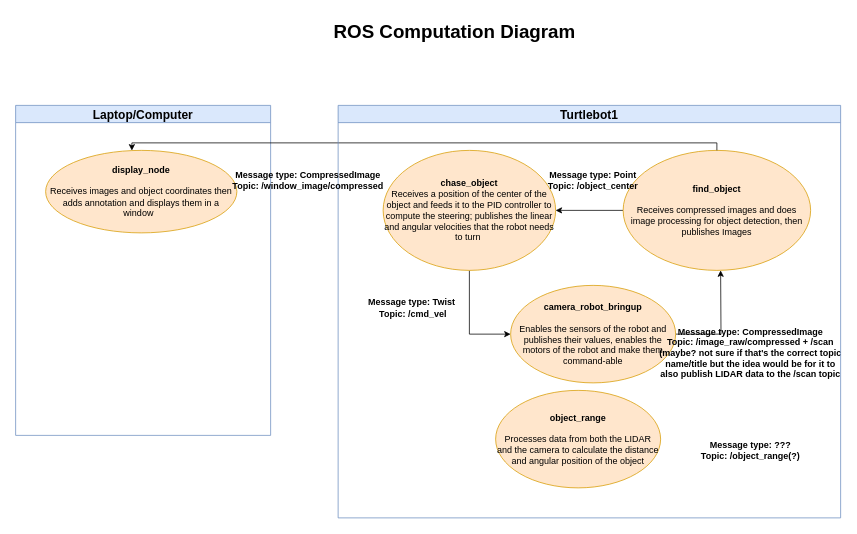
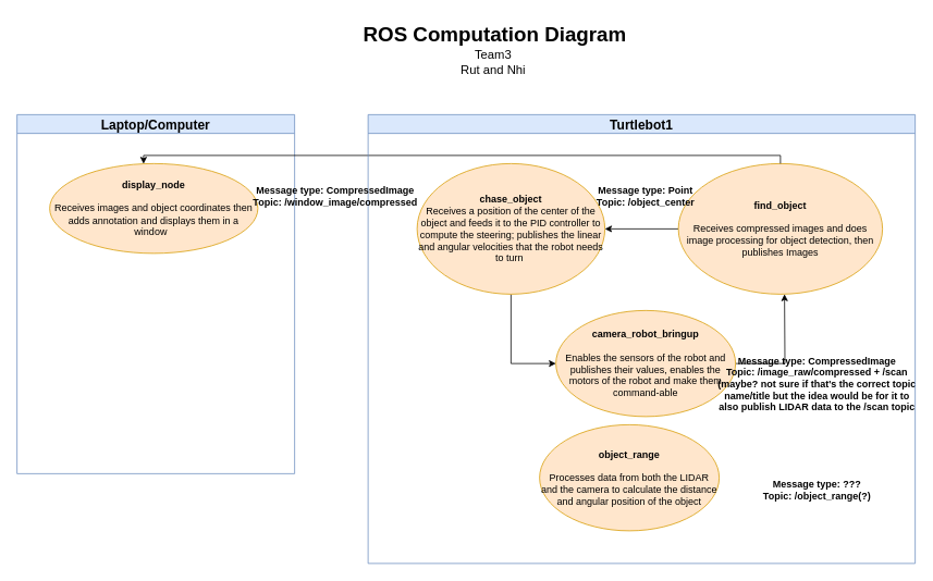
+ <mxCell id="19" value="Team3&amp;nbsp;&lt;div style=&quot;font-size: 15px;&quot;&gt;Rut and Nhi&lt;span style=&quot;background-color: initial; font-size: 15px;&quot;&gt;&amp;nbsp;&lt;/span&gt;&lt;/div&gt;" style="text;html=1;align=center;verticalAlign=middle;whiteSpace=wrap;rounded=0;fontSize=15;" parent="1" vertex="1"><mxGeometry x="512.5" y="60" width="185" height="30" as="geometry" /></mxCell>
- <mxCell id="13" value="Message type: Twist&amp;nbsp;&lt;div style=&quot;font-size: 12px;&quot;&gt;&lt;span style=&quot;background-color: initial; font-size: 12px;&quot;&gt;Topic: /cmd_vel&lt;/span&gt;&lt;br style=&quot;font-size: 12px;&quot;&gt;&lt;/div&gt;" style="text;html=1;align=center;verticalAlign=middle;whiteSpace=wrap;rounded=0;fontStyle=1;fontSize=12;" parent="4" vertex="1"><mxGeometry y="190" width="160" height="60" as="geometry" /></mxCell>
